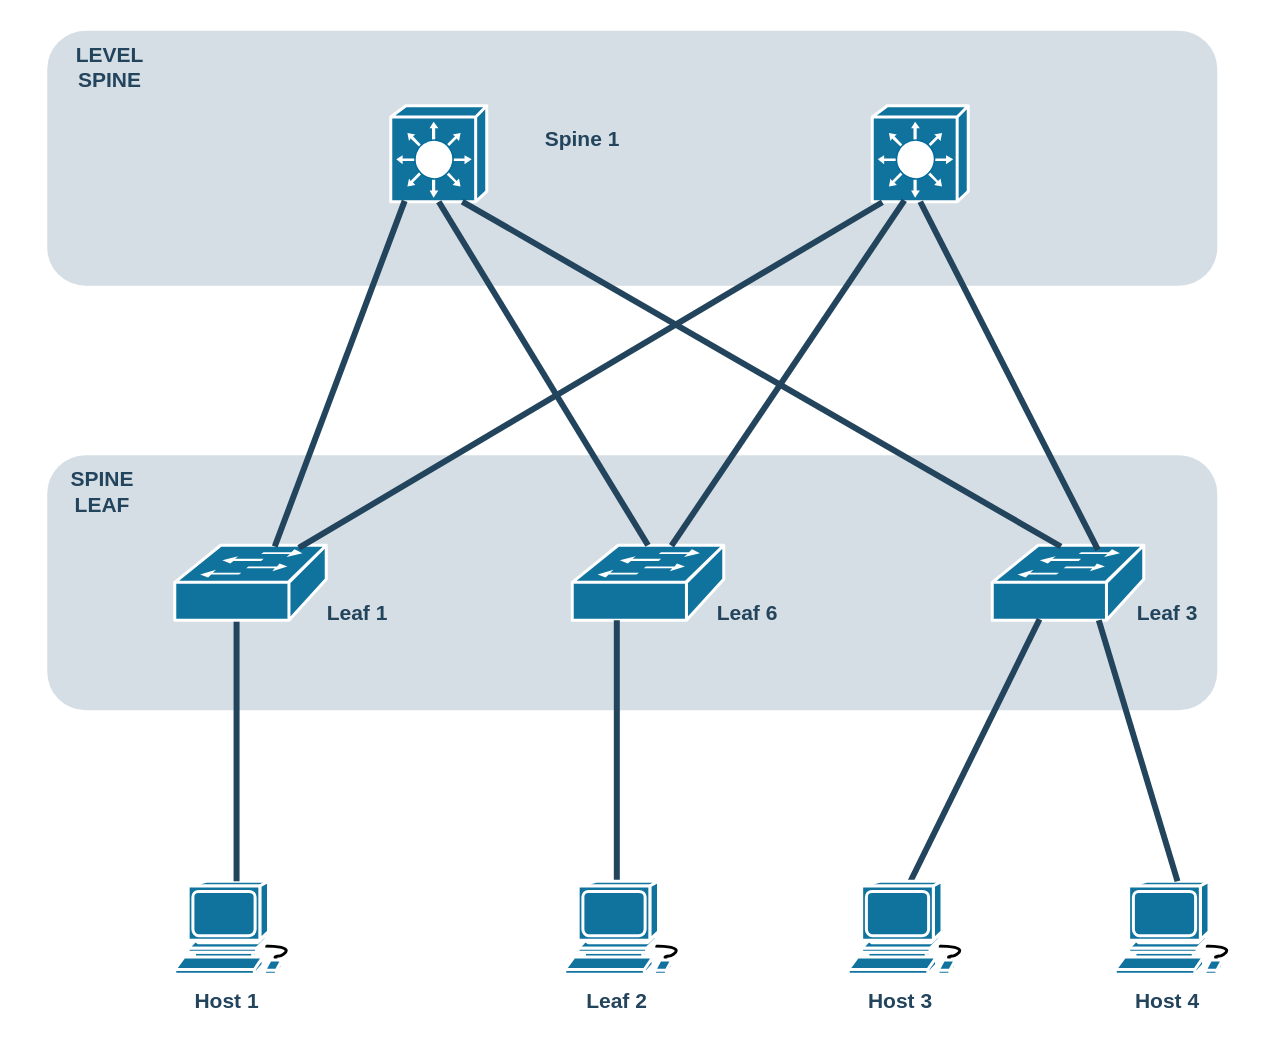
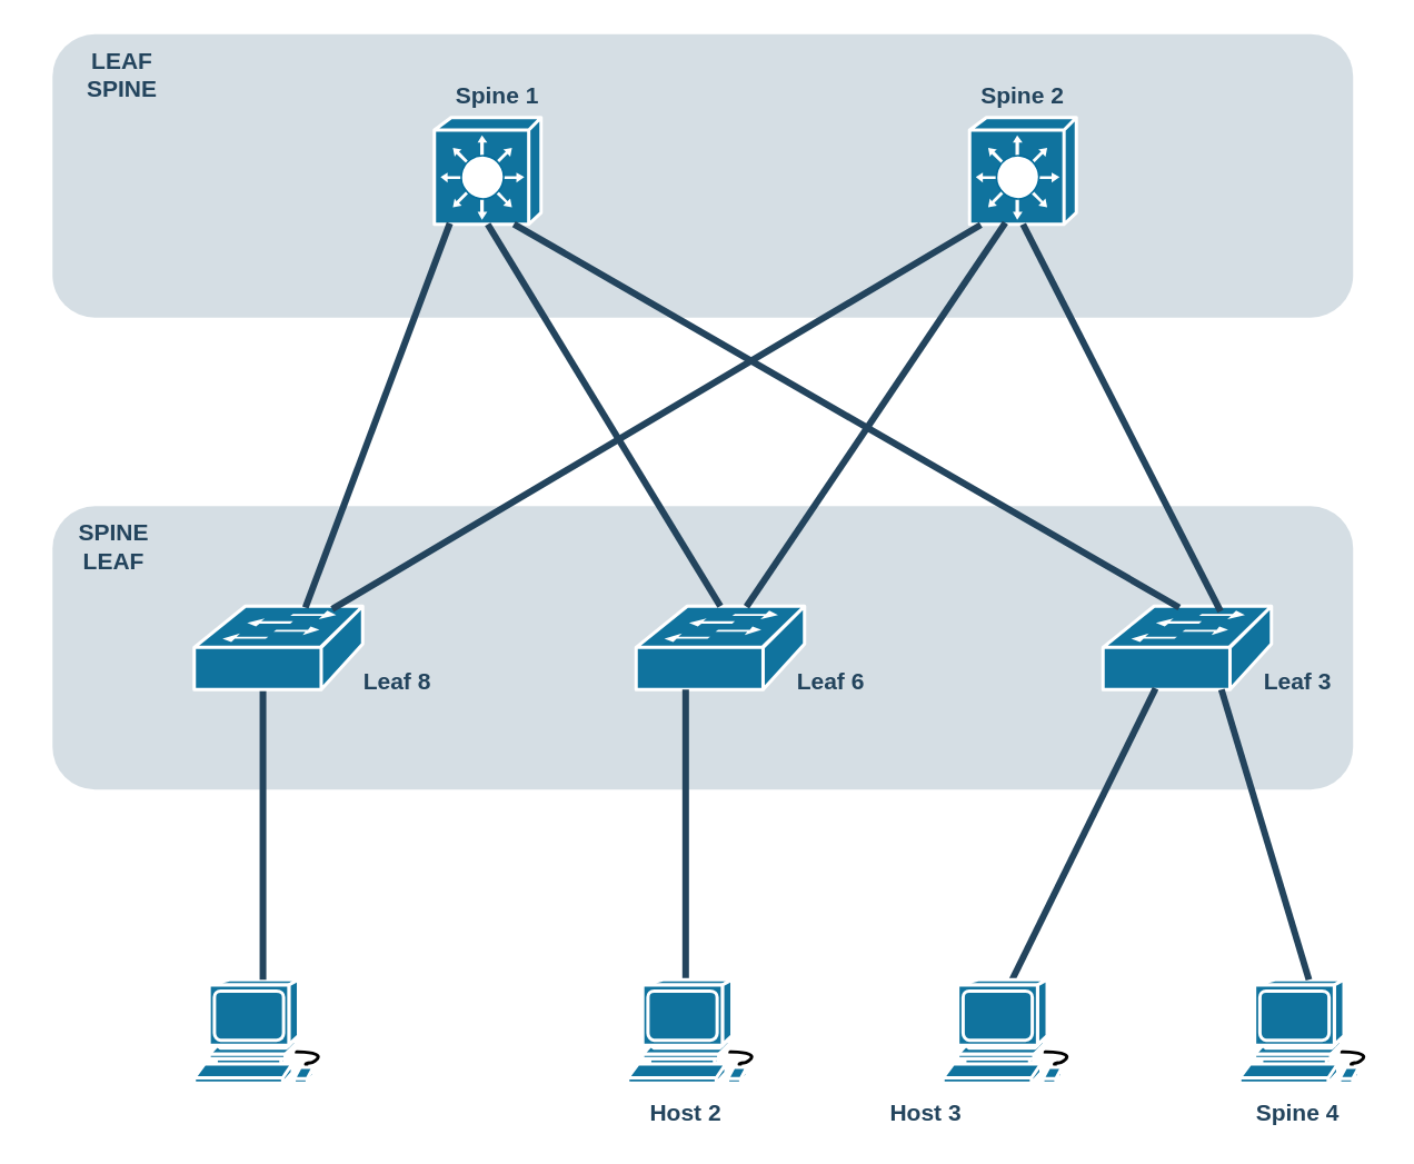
- <mxCell id="16" value="&lt;font color=&quot;#23445d&quot;&gt;LEVEL&lt;br&gt;SPINE&lt;/font&gt;" style="rounded=1;whiteSpace=wrap;html=1;strokeColor=none;fillColor=none;fontSize=14;fontColor=#742B21;align=center;fontStyle=1" parent="1" vertex="1"><mxGeometry x="25" y="34.5" width="96" height="19" as="geometry" /></mxCell>
+ <mxCell id="16" value="&lt;font color=&quot;#23445d&quot;&gt;LEAF&lt;br&gt;SPINE&lt;/font&gt;" style="rounded=1;whiteSpace=wrap;html=1;strokeColor=none;fillColor=none;fontSize=14;fontColor=#742B21;align=center;fontStyle=1" parent="1" vertex="1"><mxGeometry x="25" y="34.5" width="96" height="19" as="geometry" /></mxCell>
+ <mxCell id="23" value="&lt;font color=&quot;#23445d&quot;&gt;Spine 2&lt;/font&gt;" style="rounded=1;whiteSpace=wrap;html=1;strokeColor=none;fillColor=none;fontSize=14;fontColor=#742B21;align=center;fontStyle=1" parent="1" vertex="1"><mxGeometry x="565" y="47" width="96" height="19" as="geometry" /></mxCell>
- <mxCell id="22" value="&lt;font color=&quot;#23445d&quot;&gt;Spine 1&lt;/font&gt;" style="rounded=1;whiteSpace=wrap;html=1;strokeColor=none;fillColor=none;fontSize=14;fontColor=#742B21;align=center;fontStyle=1" parent="1" vertex="1"><mxGeometry x="340" y="82" width="96" height="19" as="geometry" /></mxCell>
+ <mxCell id="22" value="&lt;font color=&quot;#23445d&quot;&gt;Spine 1&lt;/font&gt;" style="rounded=1;whiteSpace=wrap;html=1;strokeColor=none;fillColor=none;fontSize=14;fontColor=#742B21;align=center;fontStyle=1" parent="1" vertex="1"><mxGeometry x="250" y="47" width="96" height="19" as="geometry" /></mxCell>
- <mxCell id="24" value="&lt;font color=&quot;#23445d&quot;&gt;Leaf 1&lt;/font&gt;" style="rounded=1;whiteSpace=wrap;html=1;strokeColor=none;fillColor=none;fontSize=14;fontColor=#742B21;align=center;fontStyle=1" parent="1" vertex="1"><mxGeometry x="190" y="398" width="96" height="19" as="geometry" /></mxCell>
+ <mxCell id="24" value="&lt;font color=&quot;#23445d&quot;&gt;Leaf 8&lt;/font&gt;" style="rounded=1;whiteSpace=wrap;html=1;strokeColor=none;fillColor=none;fontSize=14;fontColor=#742B21;align=center;fontStyle=1" parent="1" vertex="1"><mxGeometry x="190" y="398" width="96" height="19" as="geometry" /></mxCell>
- <mxCell id="27" value="&lt;font color=&quot;#23445d&quot;&gt;Host 1&lt;/font&gt;" style="rounded=1;whiteSpace=wrap;html=1;strokeColor=none;fillColor=none;fontSize=14;fontColor=#742B21;align=center;fontStyle=1" parent="1" vertex="1"><mxGeometry x="103" y="657" width="96" height="19" as="geometry" /></mxCell>
- <mxCell id="28" value="&lt;font color=&quot;#23445d&quot;&gt;Leaf 2&lt;/font&gt;" style="rounded=1;whiteSpace=wrap;html=1;strokeColor=none;fillColor=none;fontSize=14;fontColor=#742B21;align=center;fontStyle=1" parent="1" vertex="1"><mxGeometry x="363" y="657" width="96" height="19" as="geometry" /></mxCell>
+ <mxCell id="28" value="&lt;font color=&quot;#23445d&quot;&gt;Host 2&lt;/font&gt;" style="rounded=1;whiteSpace=wrap;html=1;strokeColor=none;fillColor=none;fontSize=14;fontColor=#742B21;align=center;fontStyle=1" parent="1" vertex="1"><mxGeometry x="363" y="657" width="96" height="19" as="geometry" /></mxCell>
- <mxCell id="29" value="&lt;font color=&quot;#23445d&quot;&gt;Host 3&lt;/font&gt;" style="rounded=1;whiteSpace=wrap;html=1;strokeColor=none;fillColor=none;fontSize=14;fontColor=#742B21;align=center;fontStyle=1" parent="1" vertex="1"><mxGeometry x="552" y="657" width="96" height="19" as="geometry" /></mxCell>
+ <mxCell id="29" value="&lt;font color=&quot;#23445d&quot;&gt;Host 3&lt;/font&gt;" style="rounded=1;whiteSpace=wrap;html=1;strokeColor=none;fillColor=none;fontSize=14;fontColor=#742B21;align=center;fontStyle=1" parent="1" vertex="1"><mxGeometry x="507" y="657" width="96" height="19" as="geometry" /></mxCell>
- <mxCell id="34" value="&lt;font color=&quot;#23445d&quot;&gt;Host 4&lt;/font&gt;" style="rounded=1;whiteSpace=wrap;html=1;strokeColor=none;fillColor=none;fontSize=14;fontColor=#742B21;align=center;fontStyle=1" parent="1" vertex="1"><mxGeometry x="730" y="657" width="96" height="19" as="geometry" /></mxCell>
+ <mxCell id="34" value="&lt;font color=&quot;#23445d&quot;&gt;Spine 4&lt;/font&gt;" style="rounded=1;whiteSpace=wrap;html=1;strokeColor=none;fillColor=none;fontSize=14;fontColor=#742B21;align=center;fontStyle=1" parent="1" vertex="1"><mxGeometry x="730" y="657" width="96" height="19" as="geometry" /></mxCell>
